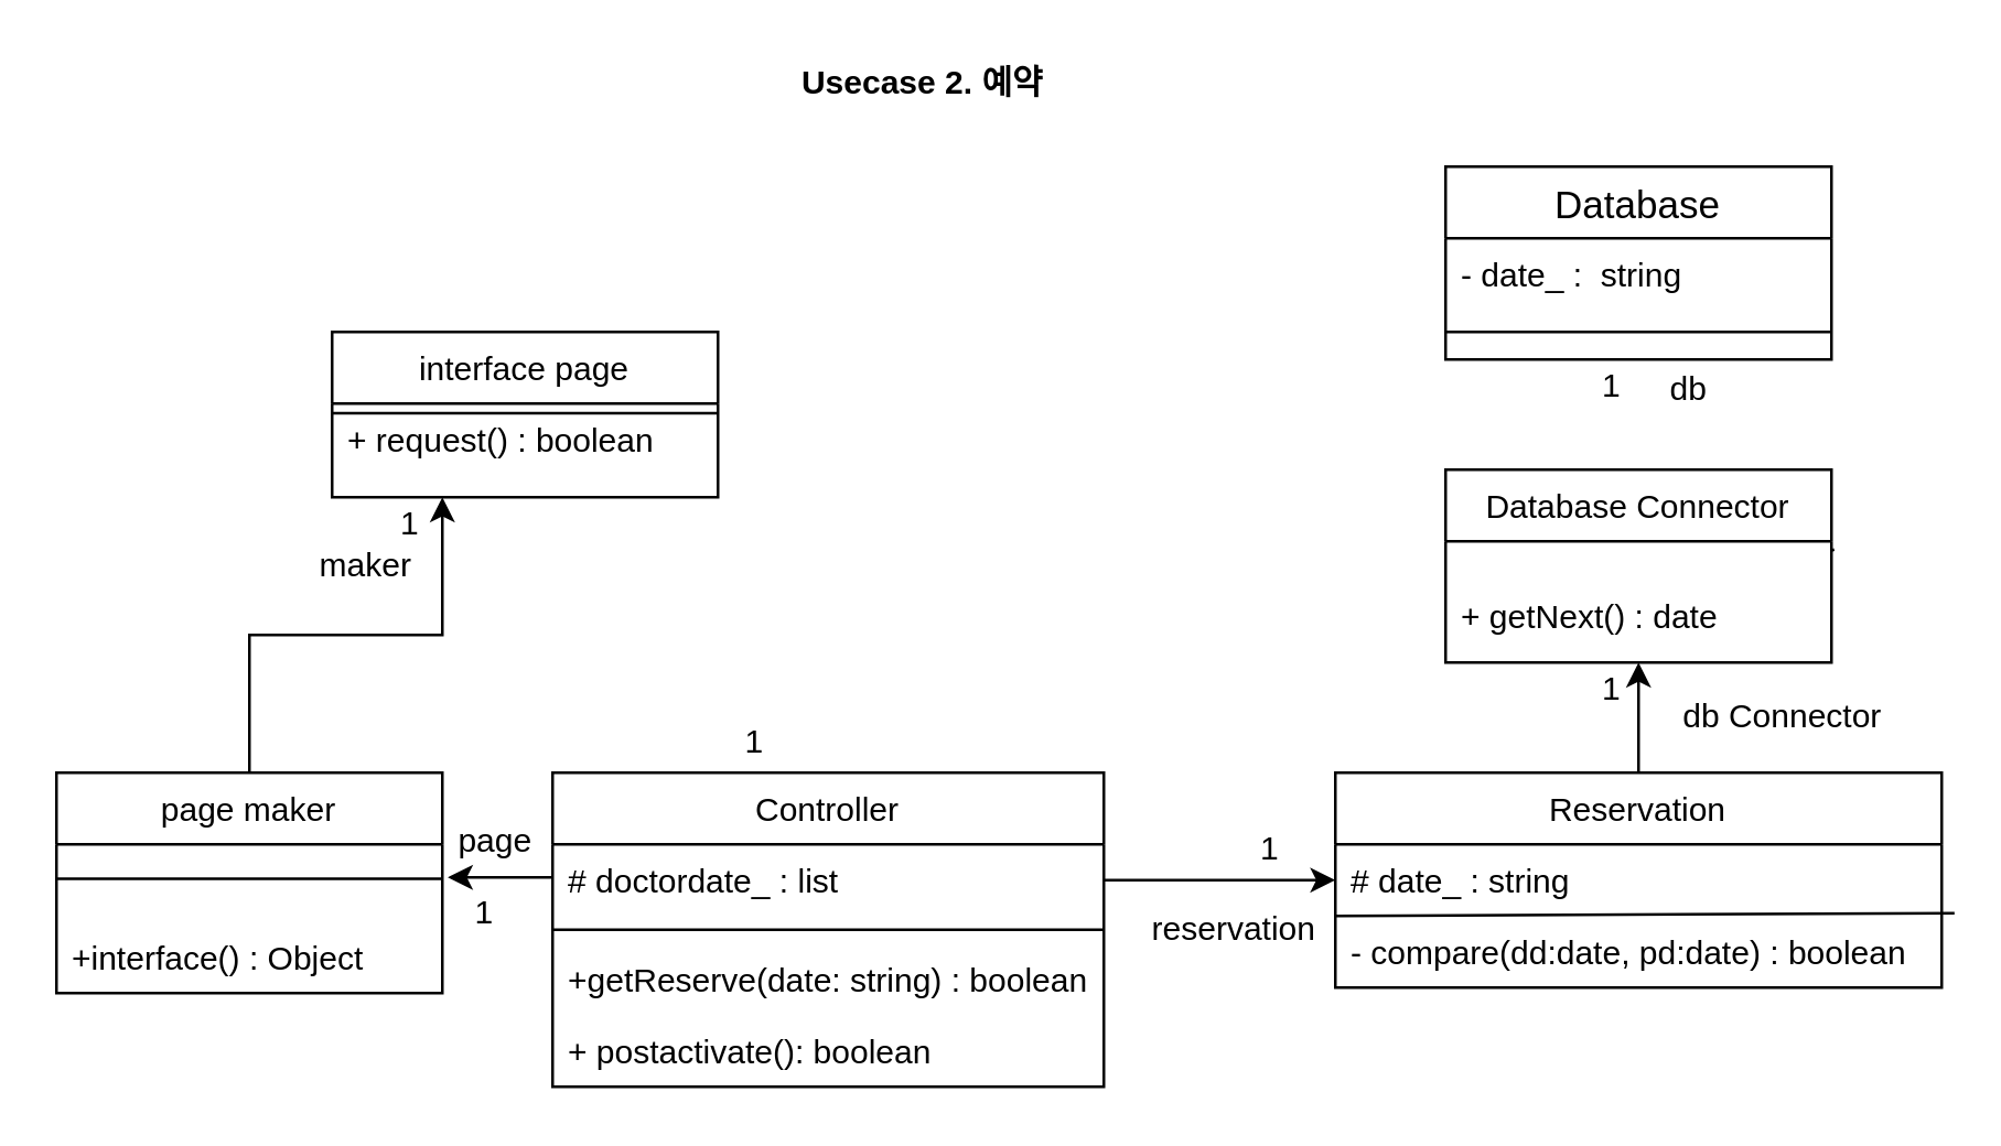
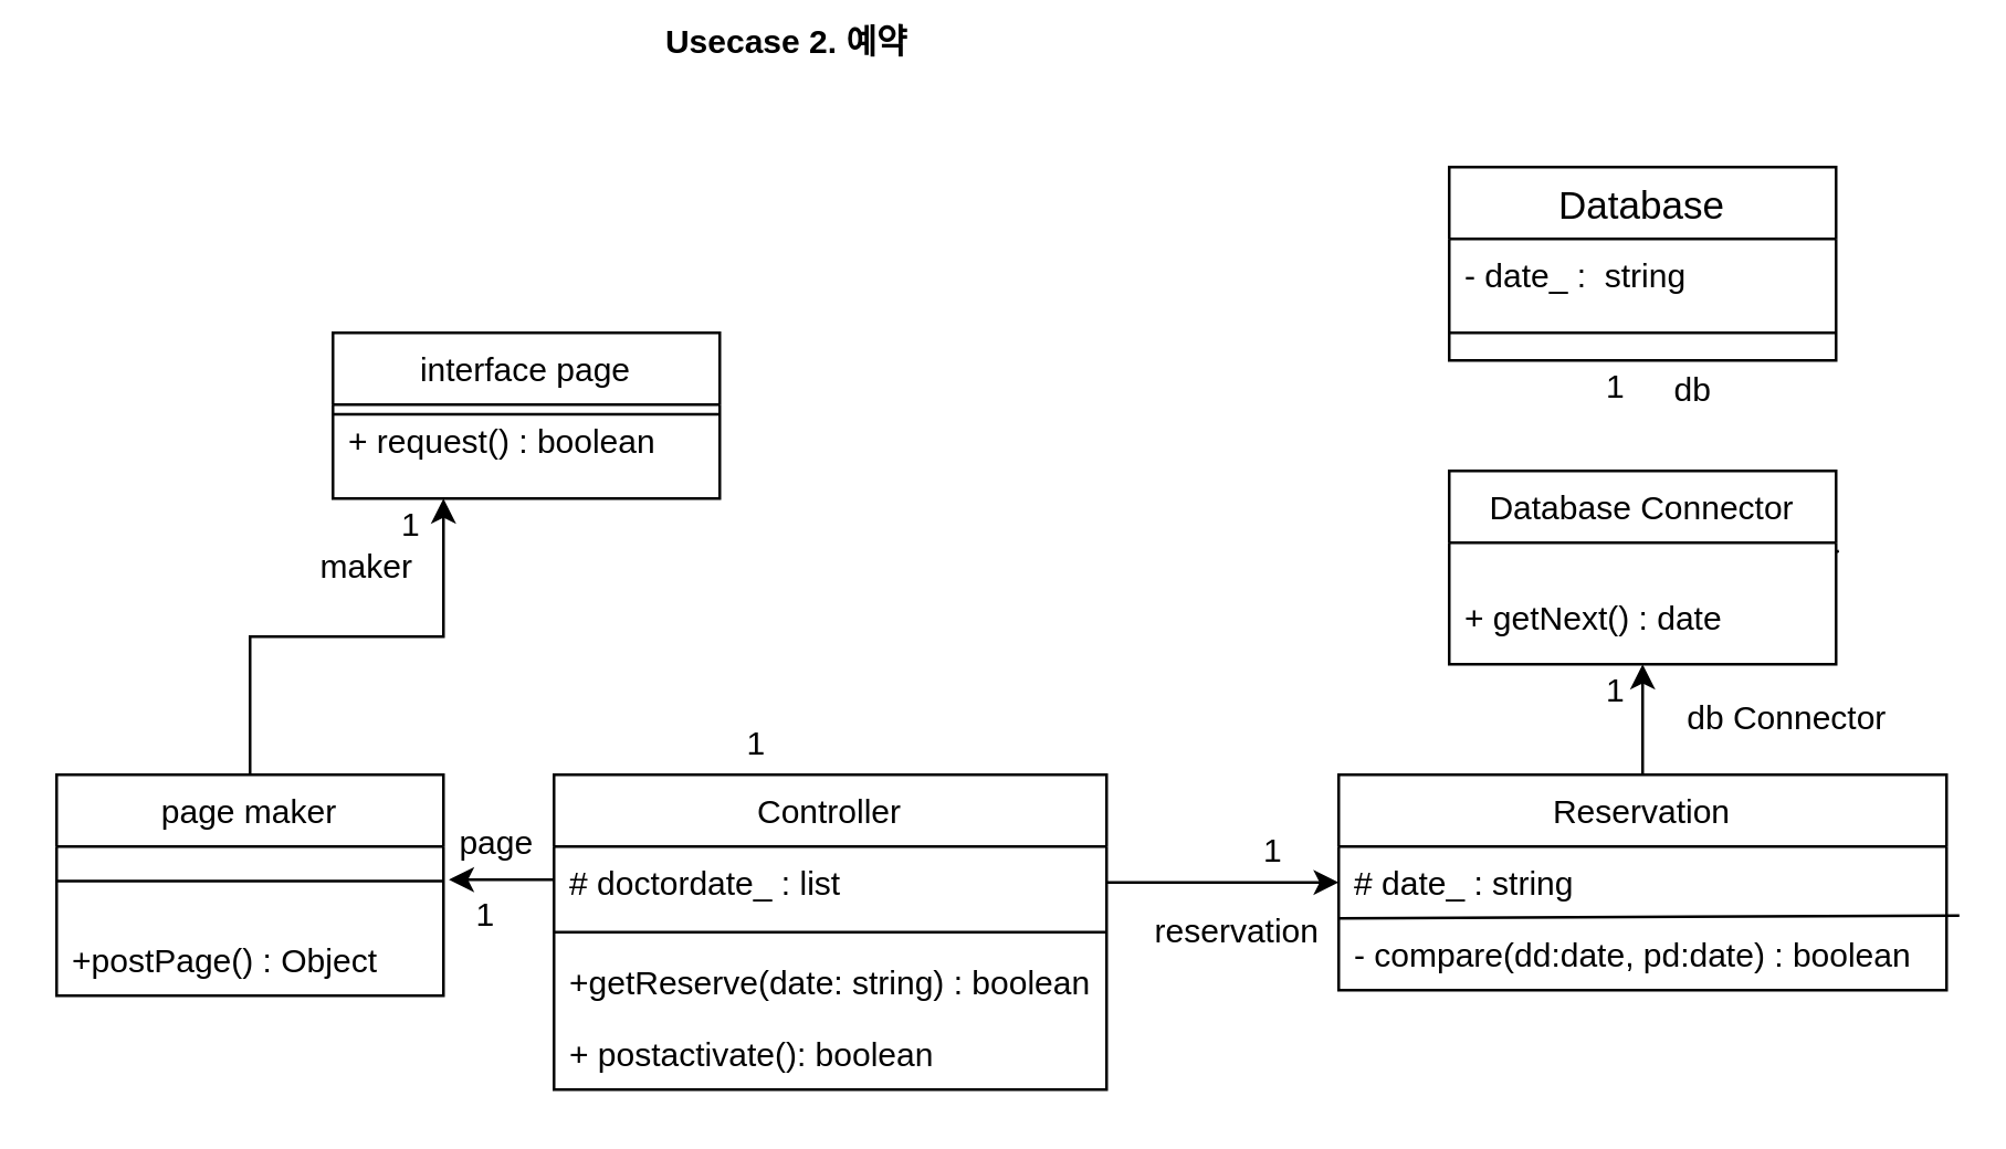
- <mxCell id="25" value="&lt;b&gt;Usecase 2. 예약&lt;/b&gt;" style="text;html=1;align=center;verticalAlign=middle;resizable=0;points=[];autosize=1;strokeColor=none;" parent="1" vertex="1"><mxGeometry x="284" y="20" width="100" height="20" as="geometry" /></mxCell>
+ <mxCell id="25" value="&lt;b&gt;Usecase 2. 예약&lt;/b&gt;" style="text;html=1;align=center;verticalAlign=middle;resizable=0;points=[];autosize=1;strokeColor=none;" parent="1" vertex="1"><mxGeometry x="234" y="5" width="100" height="20" as="geometry" /></mxCell>
- <mxCell id="24" value="&#10;&#10;+interface() : Object" style="text;strokeColor=none;fillColor=none;align=left;verticalAlign=top;spacingLeft=4;spacingRight=4;overflow=hidden;rotatable=0;points=[[0,0.5],[1,0.5]];portConstraint=eastwest;" parent="1" vertex="1"><mxGeometry x="20" y="306" width="140" height="54" as="geometry" /></mxCell>
+ <mxCell id="24" value="&#10;&#10;+postPage() : Object" style="text;strokeColor=none;fillColor=none;align=left;verticalAlign=top;spacingLeft=4;spacingRight=4;overflow=hidden;rotatable=0;points=[[0,0.5],[1,0.5]];portConstraint=eastwest;" parent="1" vertex="1"><mxGeometry x="20" y="306" width="140" height="54" as="geometry" /></mxCell>
